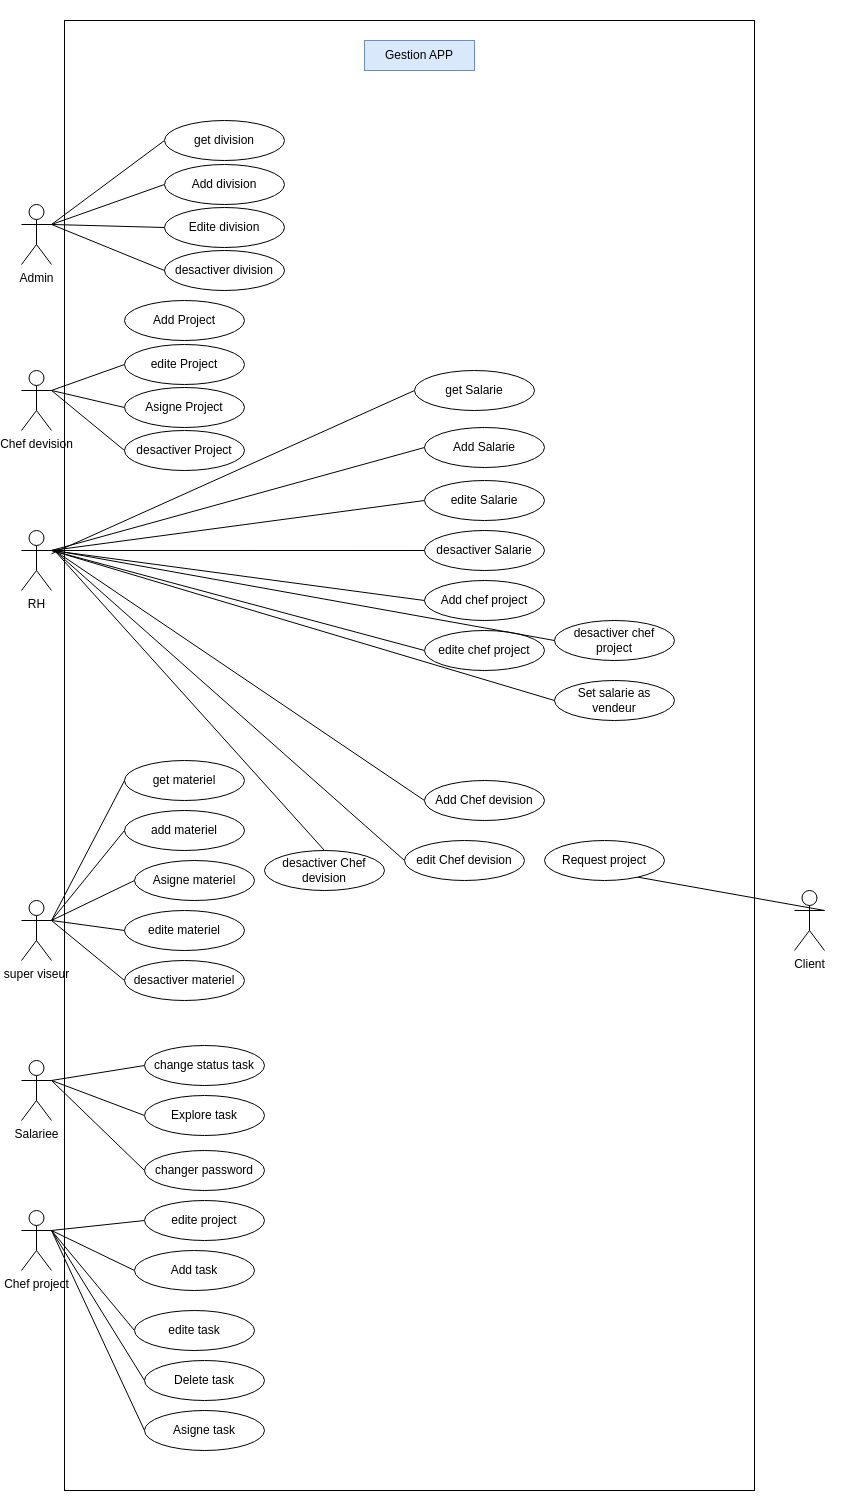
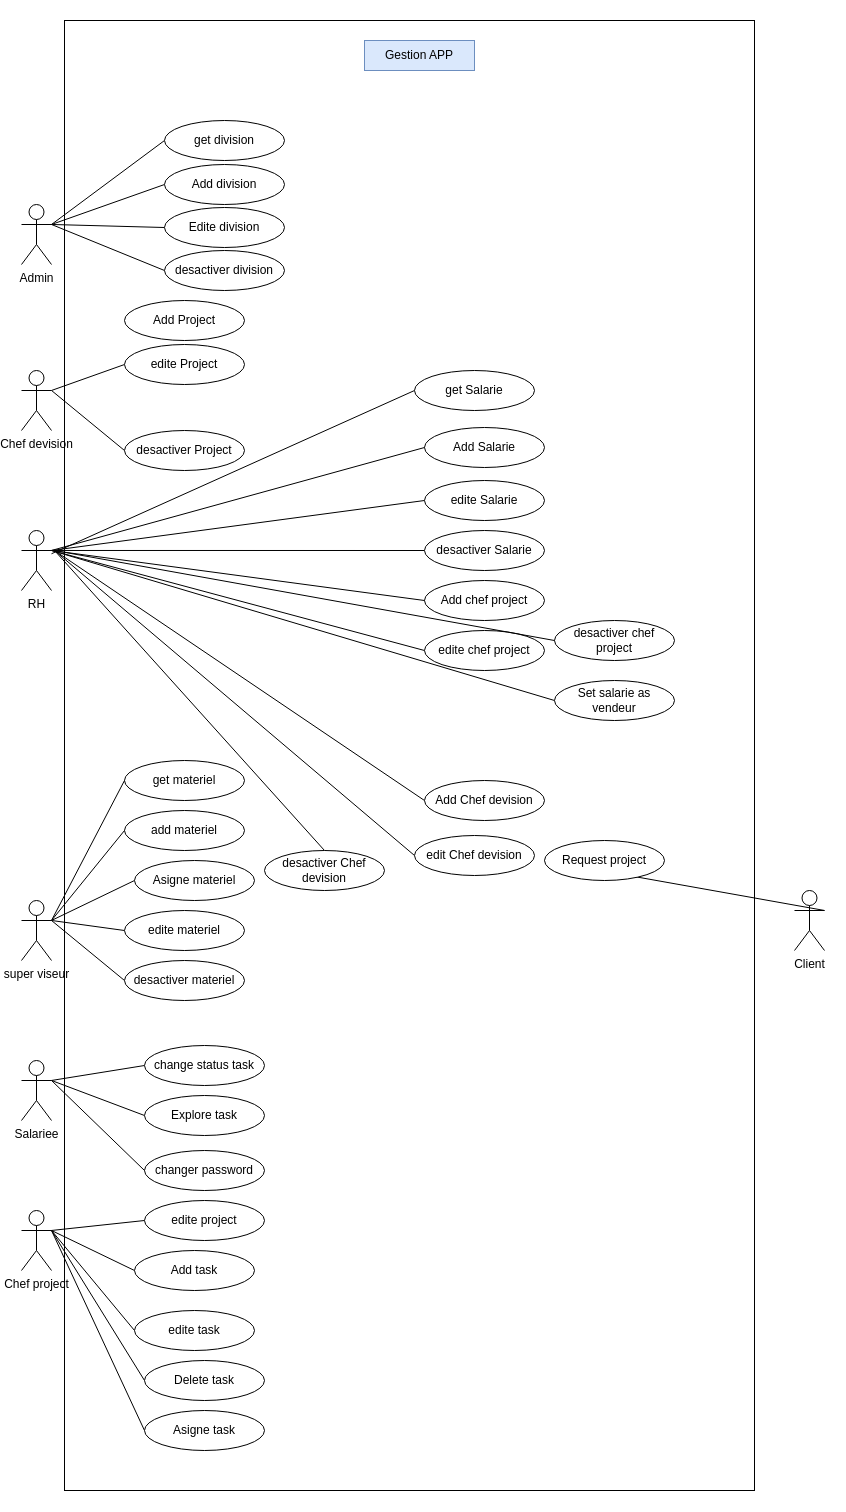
- <mxCell id="9" style="edgeStyle=none;rounded=0;orthogonalLoop=1;jettySize=auto;html=1;exitX=1;exitY=0.333;exitDx=0;exitDy=0;exitPerimeter=0;entryX=0;entryY=0.5;entryDx=0;entryDy=0;endArrow=none;endFill=0;" parent="1" source="11" target="45" edge="1"><mxGeometry relative="1" as="geometry" /></mxCell>
- <mxCell id="45" value="Asigne Project" style="ellipse;whiteSpace=wrap;html=1;" parent="1" vertex="1"><mxGeometry x="123" y="387" width="120" height="40" as="geometry" /></mxCell>
- <mxCell id="66" value="edit Chef devision" style="ellipse;whiteSpace=wrap;html=1;" parent="1" vertex="1"><mxGeometry x="403" y="840" width="120" height="40" as="geometry" /></mxCell>
+ <mxCell id="66" value="edit Chef devision" style="ellipse;whiteSpace=wrap;html=1;" parent="1" vertex="1"><mxGeometry x="413" y="835" width="120" height="40" as="geometry" /></mxCell>
